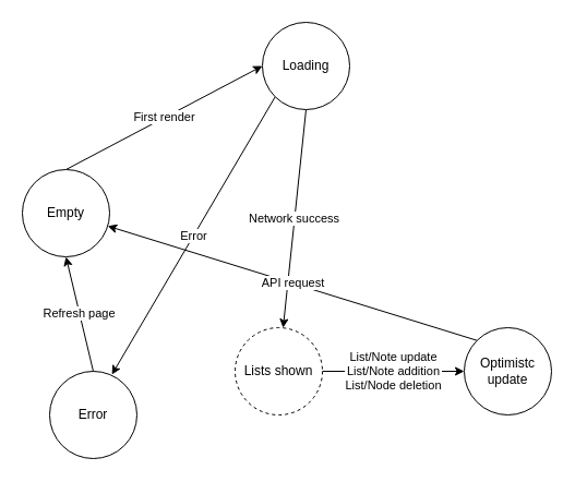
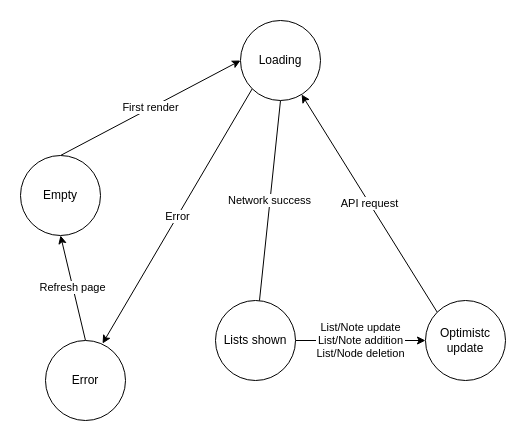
- <mxCell id="11" value="API request" style="edgeStyle=none;html=1;exitX=0;exitY=0;exitDx=0;exitDy=0;" parent="1" source="12" target="3" edge="1"><mxGeometry relative="1" as="geometry" /></mxCell>
+ <mxCell id="11" value="API request" style="edgeStyle=none;html=1;exitX=0;exitY=0;exitDx=0;exitDy=0;" parent="1" source="12" target="6" edge="1"><mxGeometry relative="1" as="geometry" /></mxCell>
- <mxCell id="4" value="Network success" style="edgeStyle=none;html=1;exitX=0.5;exitY=1;exitDx=0;exitDy=0;" parent="1" source="6" target="8" edge="1"><mxGeometry relative="1" as="geometry"><mxPoint x="255.462" y="220" as="targetPoint" /></mxGeometry></mxCell>
+ <mxCell id="4" value="Network success" style="edgeStyle=none;html=1;exitX=0.5;exitY=1;exitDx=0;exitDy=0;endArrow=none;" parent="1" source="6" target="8" edge="1"><mxGeometry relative="1" as="geometry"><mxPoint x="255.462" y="220" as="targetPoint" /></mxGeometry></mxCell>
- <mxCell id="8" value="Lists shown" style="ellipse;whiteSpace=wrap;html=1;aspect=fixed;dashed=1;" parent="1" vertex="1"><mxGeometry x="215.002" y="300" width="80" height="80" as="geometry" /></mxCell>
+ <mxCell id="8" value="Lists shown" style="ellipse;whiteSpace=wrap;html=1;aspect=fixed;" parent="1" vertex="1"><mxGeometry x="215.002" y="300" width="80" height="80" as="geometry" /></mxCell>
